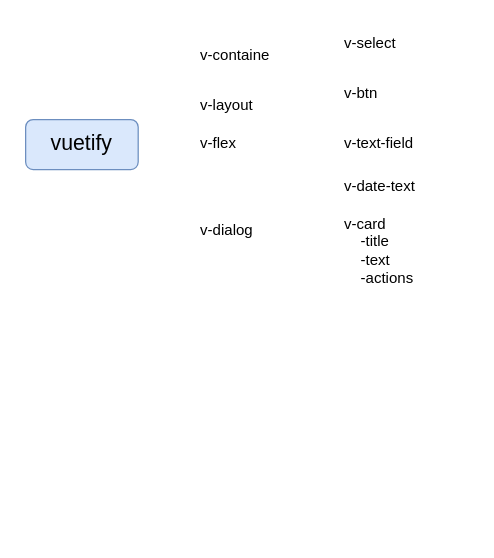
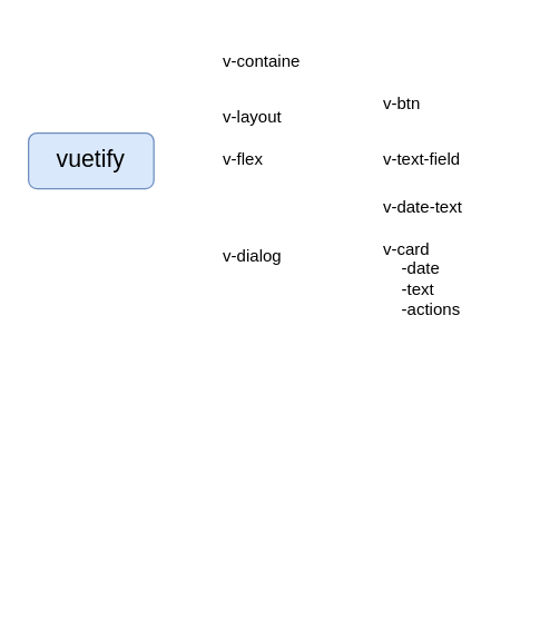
- <mxCell id="6" value="v-select" style="text;html=1;fontSize=12;" parent="1" vertex="1"><mxGeometry x="272.5" y="20" width="80" height="40" as="geometry" /></mxCell>
- <mxCell id="8" value="v-card&amp;nbsp; &amp;nbsp; &lt;br style=&quot;font-size: 12px&quot;&gt;&amp;nbsp; &amp;nbsp; -title&lt;br style=&quot;font-size: 12px&quot;&gt;&amp;nbsp; &amp;nbsp; -text&lt;br style=&quot;font-size: 12px&quot;&gt;&amp;nbsp; &amp;nbsp; -actions&lt;br style=&quot;font-size: 12px&quot;&gt;" style="text;html=1;fontSize=12;" parent="1" vertex="1"><mxGeometry x="272.5" y="165" width="100" height="90" as="geometry" /></mxCell>
+ <mxCell id="8" value="v-card&amp;nbsp; &amp;nbsp; &lt;br style=&quot;font-size: 12px&quot;&gt;&amp;nbsp; &amp;nbsp; -date&lt;br style=&quot;font-size: 12px&quot;&gt;&amp;nbsp; &amp;nbsp; -text&lt;br style=&quot;font-size: 12px&quot;&gt;&amp;nbsp; &amp;nbsp; -actions&lt;br style=&quot;font-size: 12px&quot;&gt;" style="text;html=1;fontSize=12;" parent="1" vertex="1"><mxGeometry x="272.5" y="165" width="100" height="90" as="geometry" /></mxCell>
